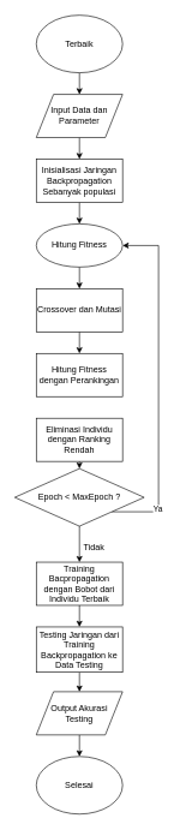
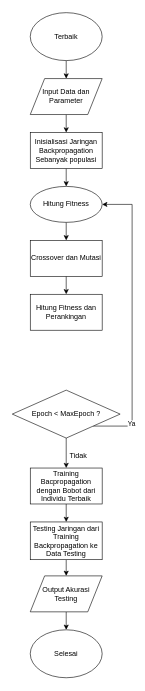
- <mxCell id="10" value="Hitung Fitness dengan Perankingan" style="rounded=0;whiteSpace=wrap;html=1;" vertex="1" parent="1"><mxGeometry x="50" y="490" width="120" height="60" as="geometry" /></mxCell>
+ <mxCell id="10" value="Hitung Fitness dan Perankingan" style="rounded=0;whiteSpace=wrap;html=1;" vertex="1" parent="1"><mxGeometry x="50" y="490" width="120" height="60" as="geometry" /></mxCell>
- <mxCell id="12" value="Eliminasi Individu dengan Ranking Rendah" style="rounded=0;whiteSpace=wrap;html=1;" vertex="1" parent="1"><mxGeometry x="50" y="580" width="120" height="60" as="geometry" /></mxCell>
- <mxCell id="11" style="edgeStyle=orthogonalEdgeStyle;rounded=0;orthogonalLoop=1;jettySize=auto;html=1;exitX=0.5;exitY=1;exitDx=0;exitDy=0;entryX=0.5;entryY=0;entryDx=0;entryDy=0;" edge="1" parent="1" source="12" target="16"><mxGeometry relative="1" as="geometry" /></mxCell>
